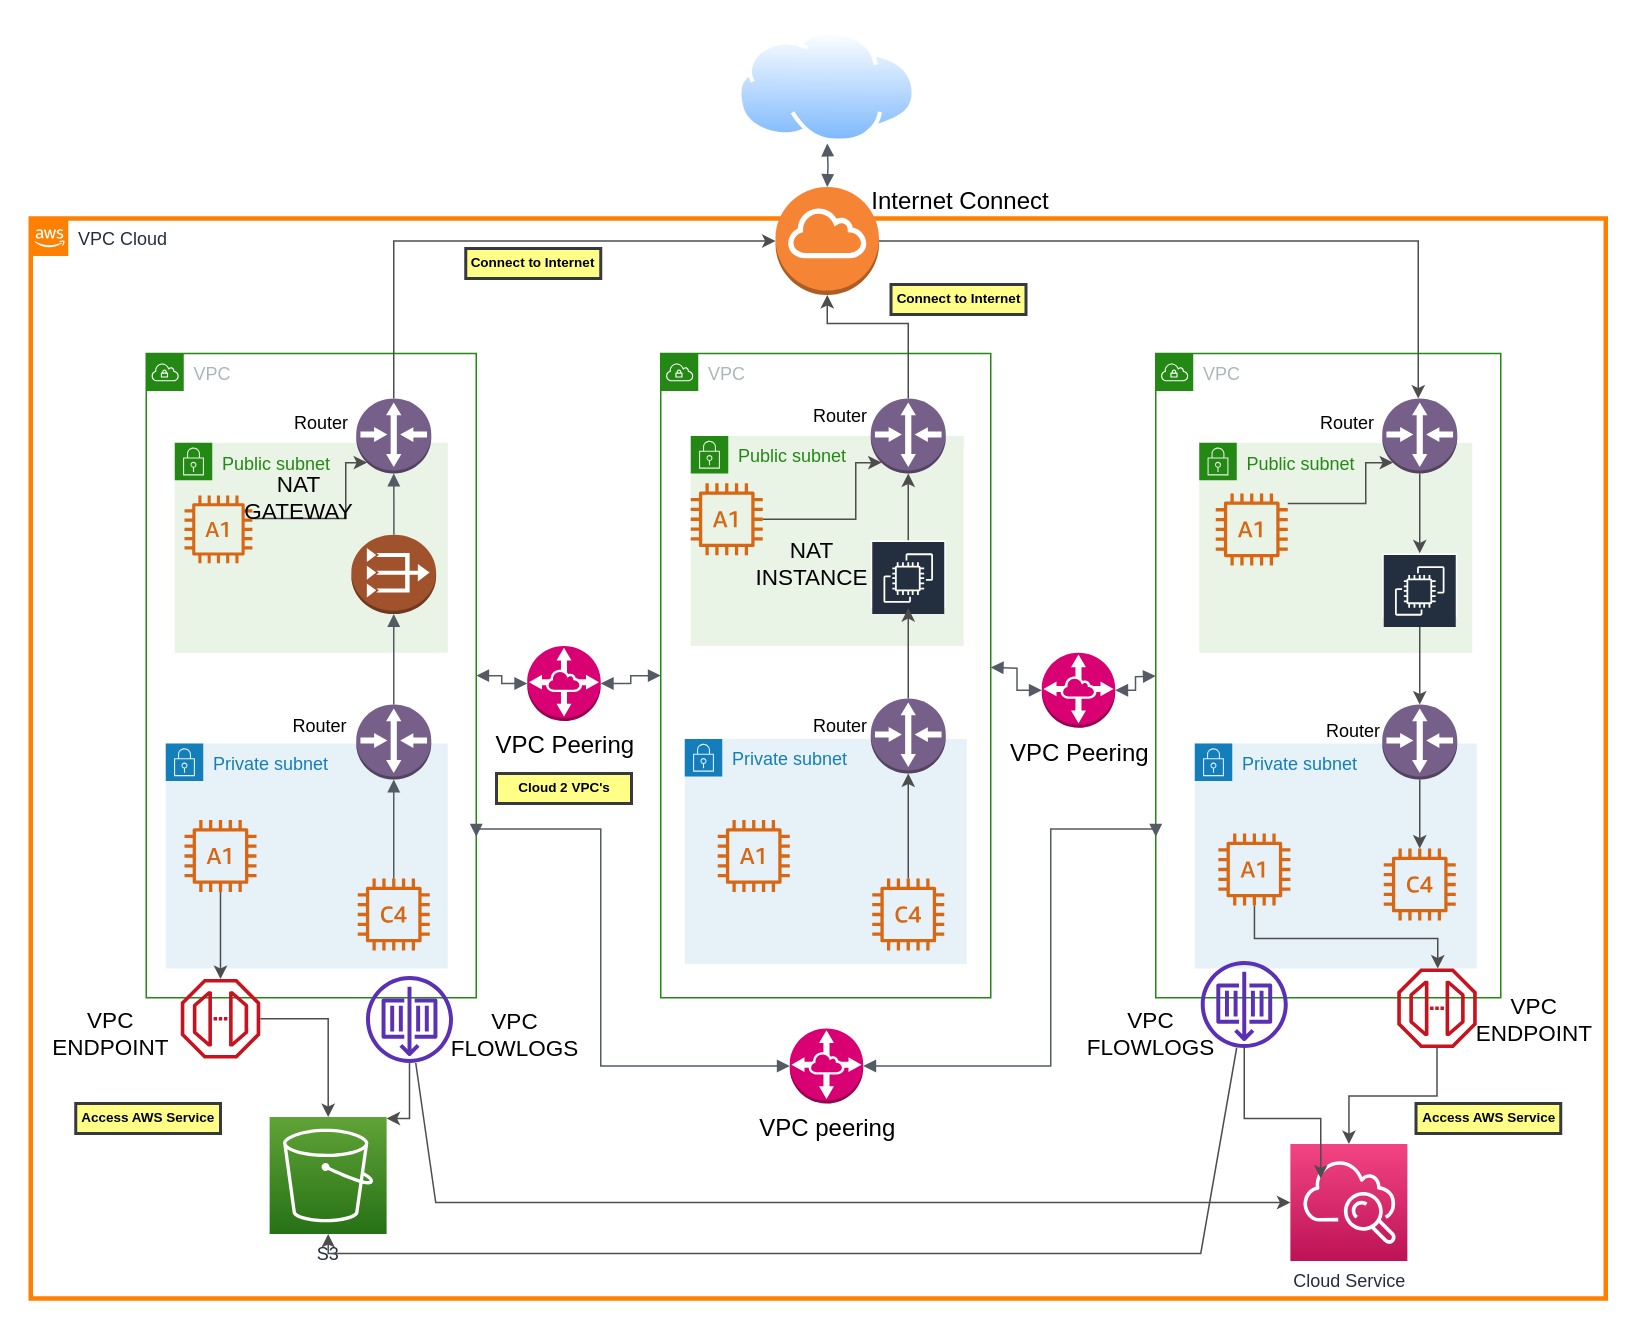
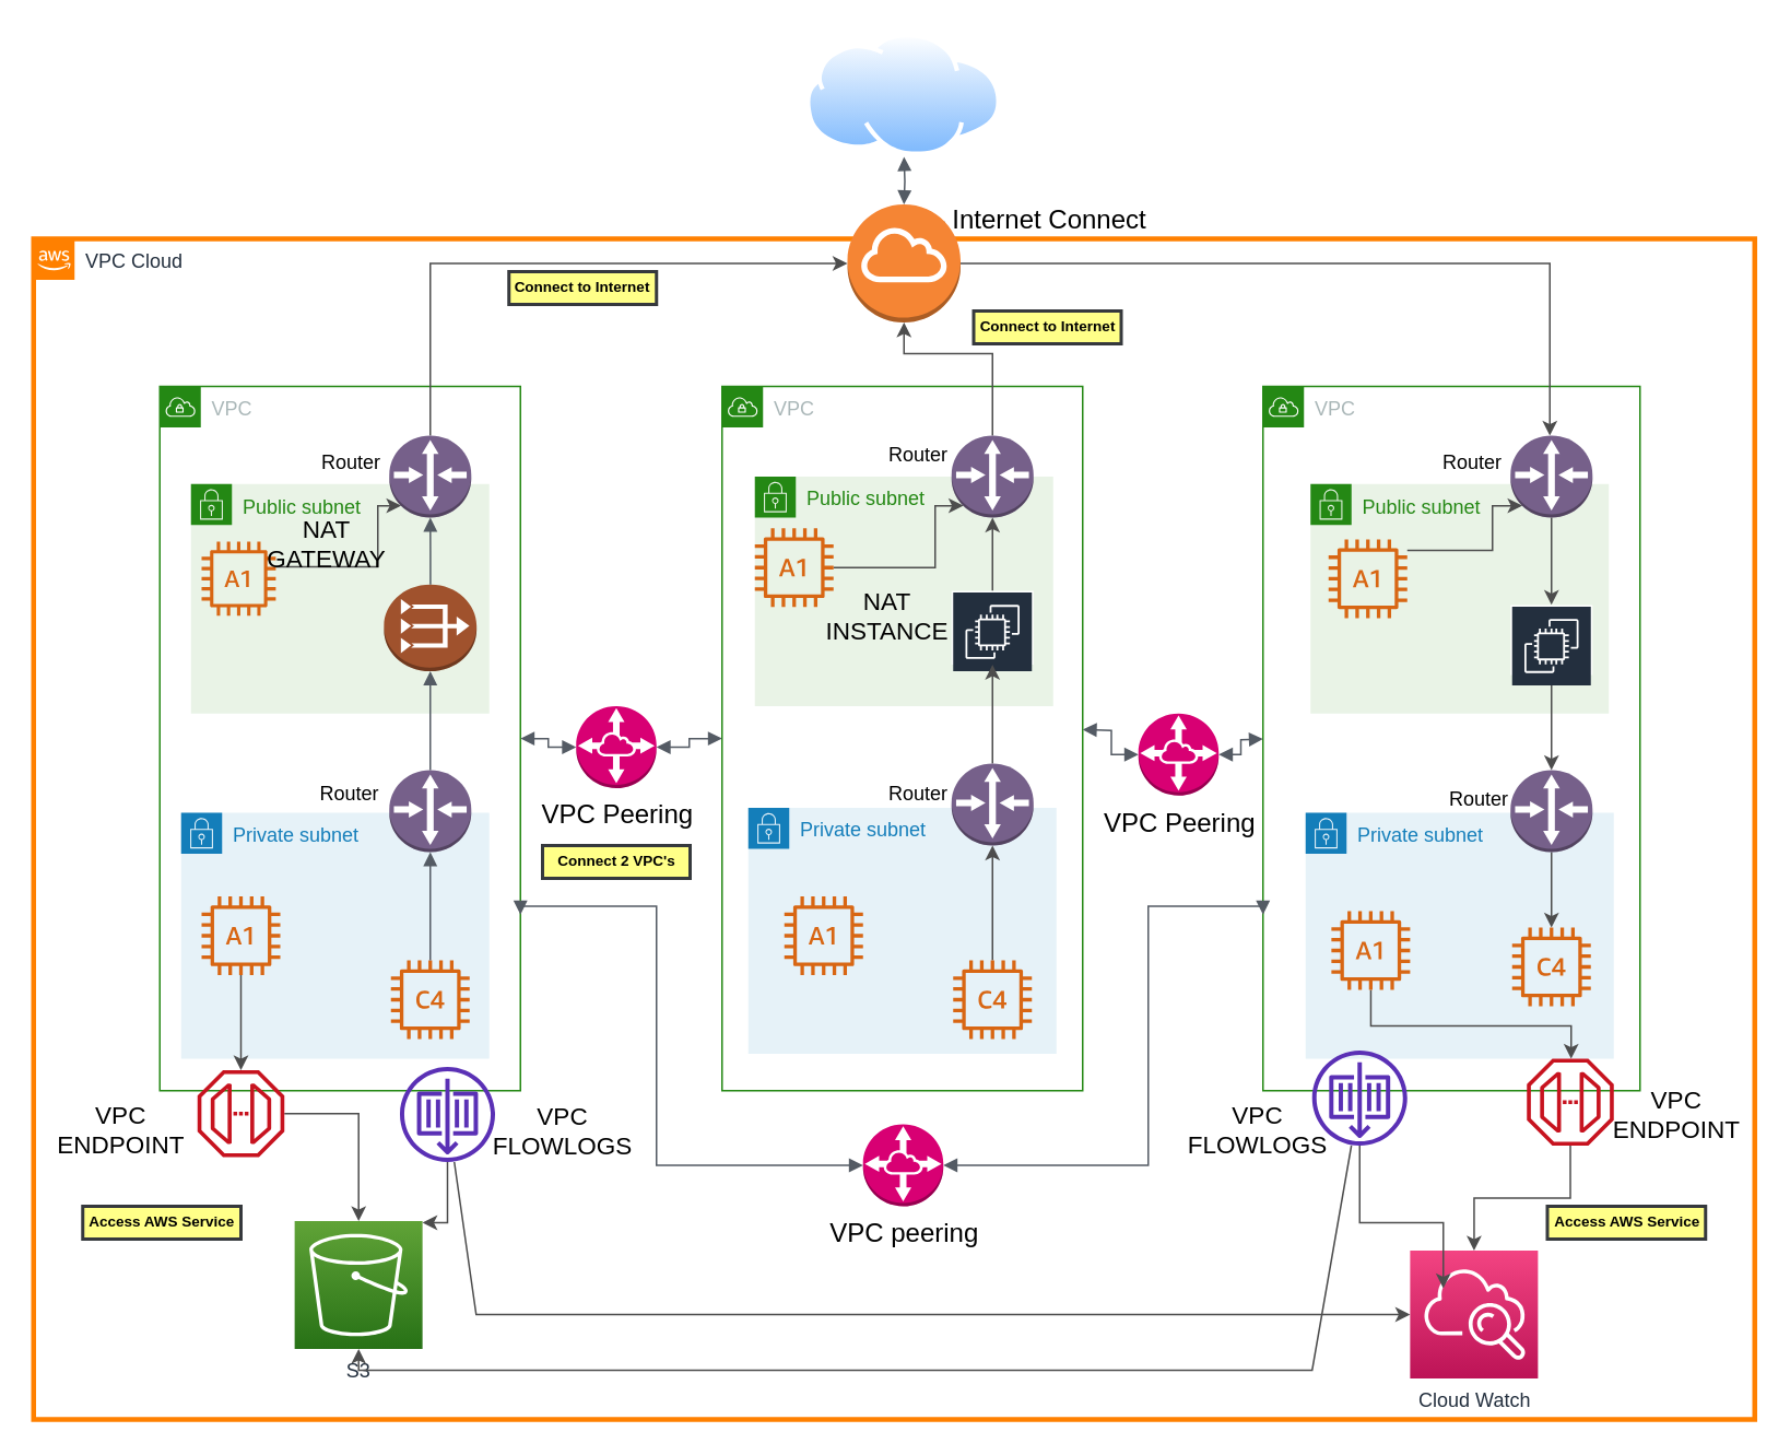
- <mxCell id="92" value="Cloud 2 VPC's" style="text;html=1;strokeColor=#36393d;fillColor=#ffff88;align=center;verticalAlign=middle;whiteSpace=wrap;rounded=0;labelBackgroundColor=none;fontSize=9;strokeWidth=2;fontStyle=1" vertex="1" parent="1"><mxGeometry x="330.5" y="515" width="90" height="20" as="geometry" /></mxCell>
+ <mxCell id="92" value="Connect 2 VPC's" style="text;html=1;strokeColor=#36393d;fillColor=#ffff88;align=center;verticalAlign=middle;whiteSpace=wrap;rounded=0;labelBackgroundColor=none;fontSize=9;strokeWidth=2;fontStyle=1" vertex="1" parent="1"><mxGeometry x="330.5" y="515" width="90" height="20" as="geometry" /></mxCell>
- <mxCell id="67" value="Cloud Service" style="outlineConnect=0;fontColor=#232F3E;gradientColor=#F34482;gradientDirection=north;fillColor=#BC1356;strokeColor=#ffffff;dashed=0;verticalLabelPosition=bottom;verticalAlign=top;align=center;html=1;fontSize=12;fontStyle=0;aspect=fixed;shape=mxgraph.aws4.resourceIcon;resIcon=mxgraph.aws4.cloudwatch;labelBackgroundColor=none;" vertex="1" parent="1"><mxGeometry x="859.75" y="762" width="78" height="78" as="geometry" /></mxCell>
+ <mxCell id="67" value="Cloud Watch" style="outlineConnect=0;fontColor=#232F3E;gradientColor=#F34482;gradientDirection=north;fillColor=#BC1356;strokeColor=#ffffff;dashed=0;verticalLabelPosition=bottom;verticalAlign=top;align=center;html=1;fontSize=12;fontStyle=0;aspect=fixed;shape=mxgraph.aws4.resourceIcon;resIcon=mxgraph.aws4.cloudwatch;labelBackgroundColor=none;" vertex="1" parent="1"><mxGeometry x="859.75" y="762" width="78" height="78" as="geometry" /></mxCell>
